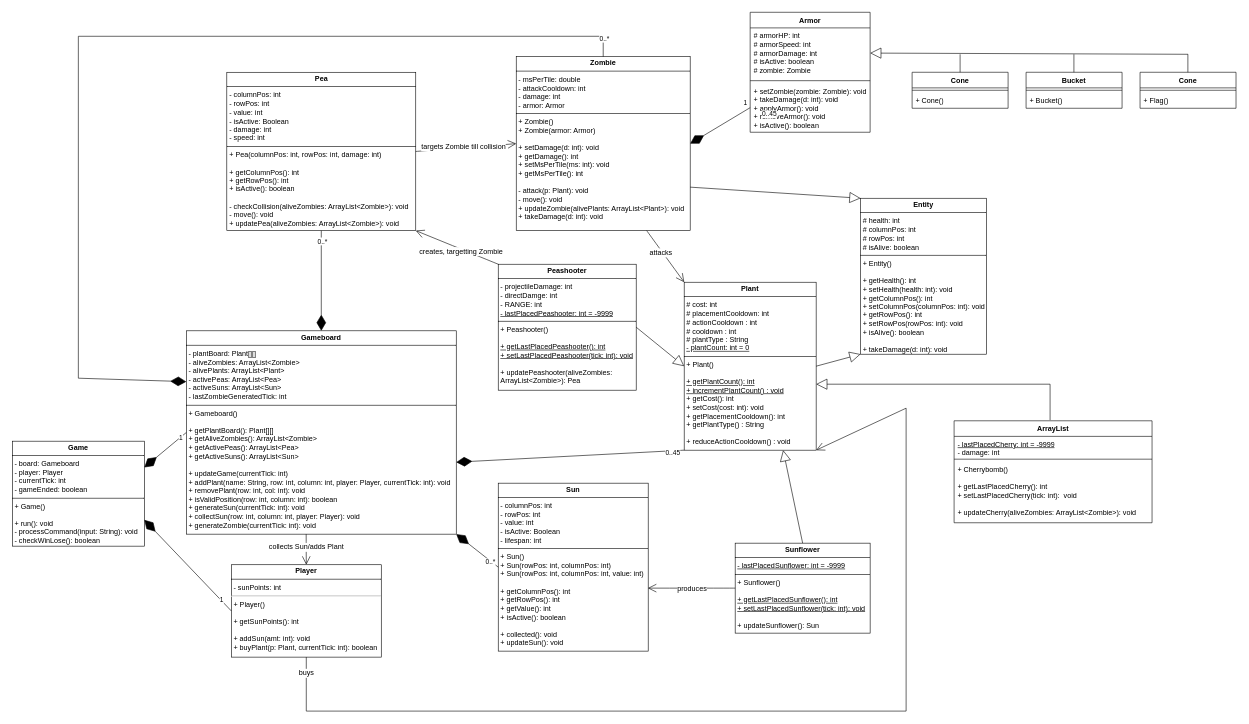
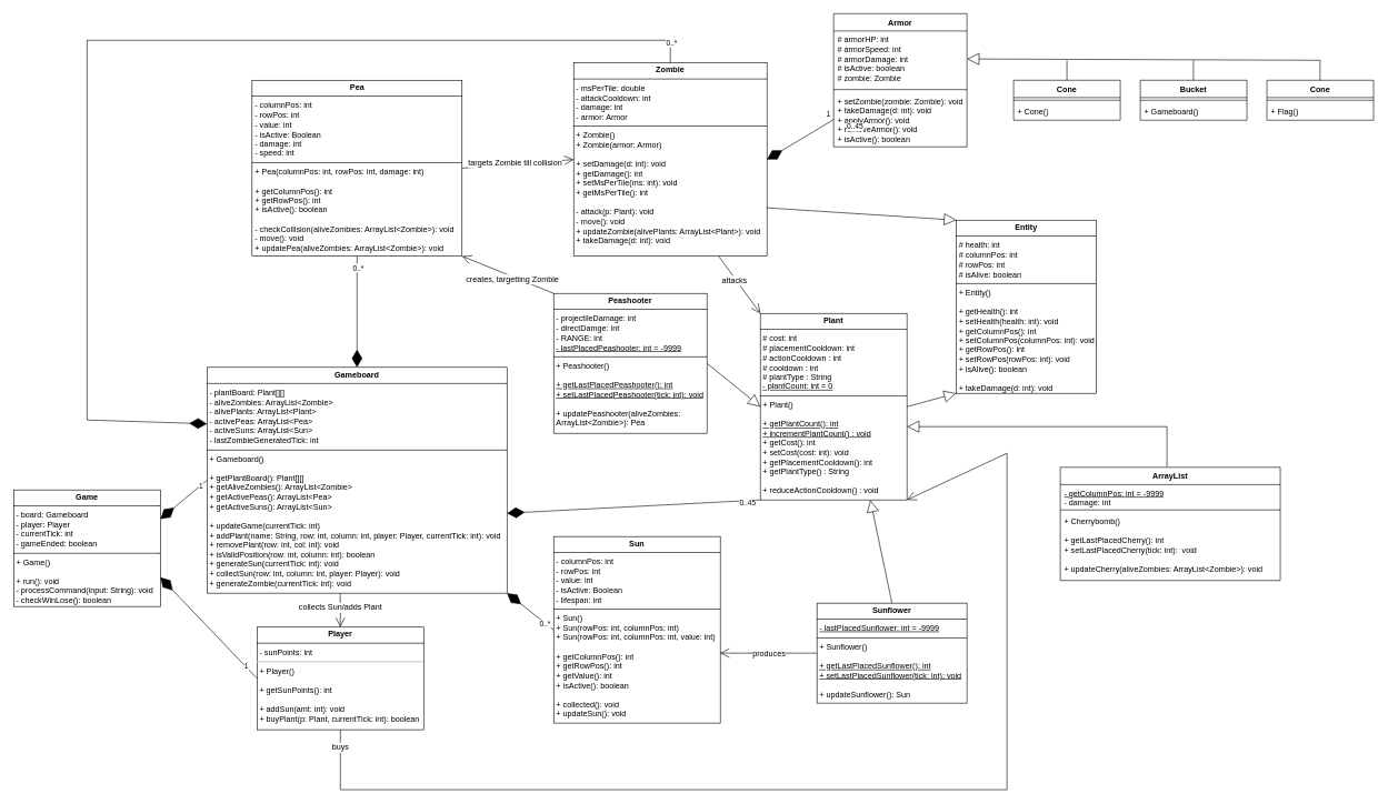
- <mxCell id="55" value="+ Bucket()" style="text;strokeColor=none;fillColor=none;align=left;verticalAlign=top;spacingLeft=4;spacingRight=4;overflow=hidden;rotatable=0;points=[[0,0.5],[1,0.5]];portConstraint=eastwest;whiteSpace=wrap;html=1;" vertex="1" parent="52"><mxGeometry y="34" width="160" height="26" as="geometry" /></mxCell>
+ <mxCell id="55" value="+ Gameboard()" style="text;strokeColor=none;fillColor=none;align=left;verticalAlign=top;spacingLeft=4;spacingRight=4;overflow=hidden;rotatable=0;points=[[0,0.5],[1,0.5]];portConstraint=eastwest;whiteSpace=wrap;html=1;" vertex="1" parent="52"><mxGeometry y="34" width="160" height="26" as="geometry" /></mxCell>
- <mxCell id="42" value="&lt;u&gt;- lastPlacedCherry: int = -9999&lt;/u&gt;&lt;div&gt;- damage: int&lt;/div&gt;" style="text;strokeColor=none;fillColor=none;align=left;verticalAlign=top;spacingLeft=4;spacingRight=4;overflow=hidden;rotatable=0;points=[[0,0.5],[1,0.5]];portConstraint=eastwest;whiteSpace=wrap;html=1;" parent="41" vertex="1"><mxGeometry y="26" width="330" height="34" as="geometry" /></mxCell>
+ <mxCell id="42" value="&lt;u&gt;- getColumnPos: int = -9999&lt;/u&gt;&lt;div&gt;- damage: int&lt;/div&gt;" style="text;strokeColor=none;fillColor=none;align=left;verticalAlign=top;spacingLeft=4;spacingRight=4;overflow=hidden;rotatable=0;points=[[0,0.5],[1,0.5]];portConstraint=eastwest;whiteSpace=wrap;html=1;" parent="41" vertex="1"><mxGeometry y="26" width="330" height="34" as="geometry" /></mxCell>
